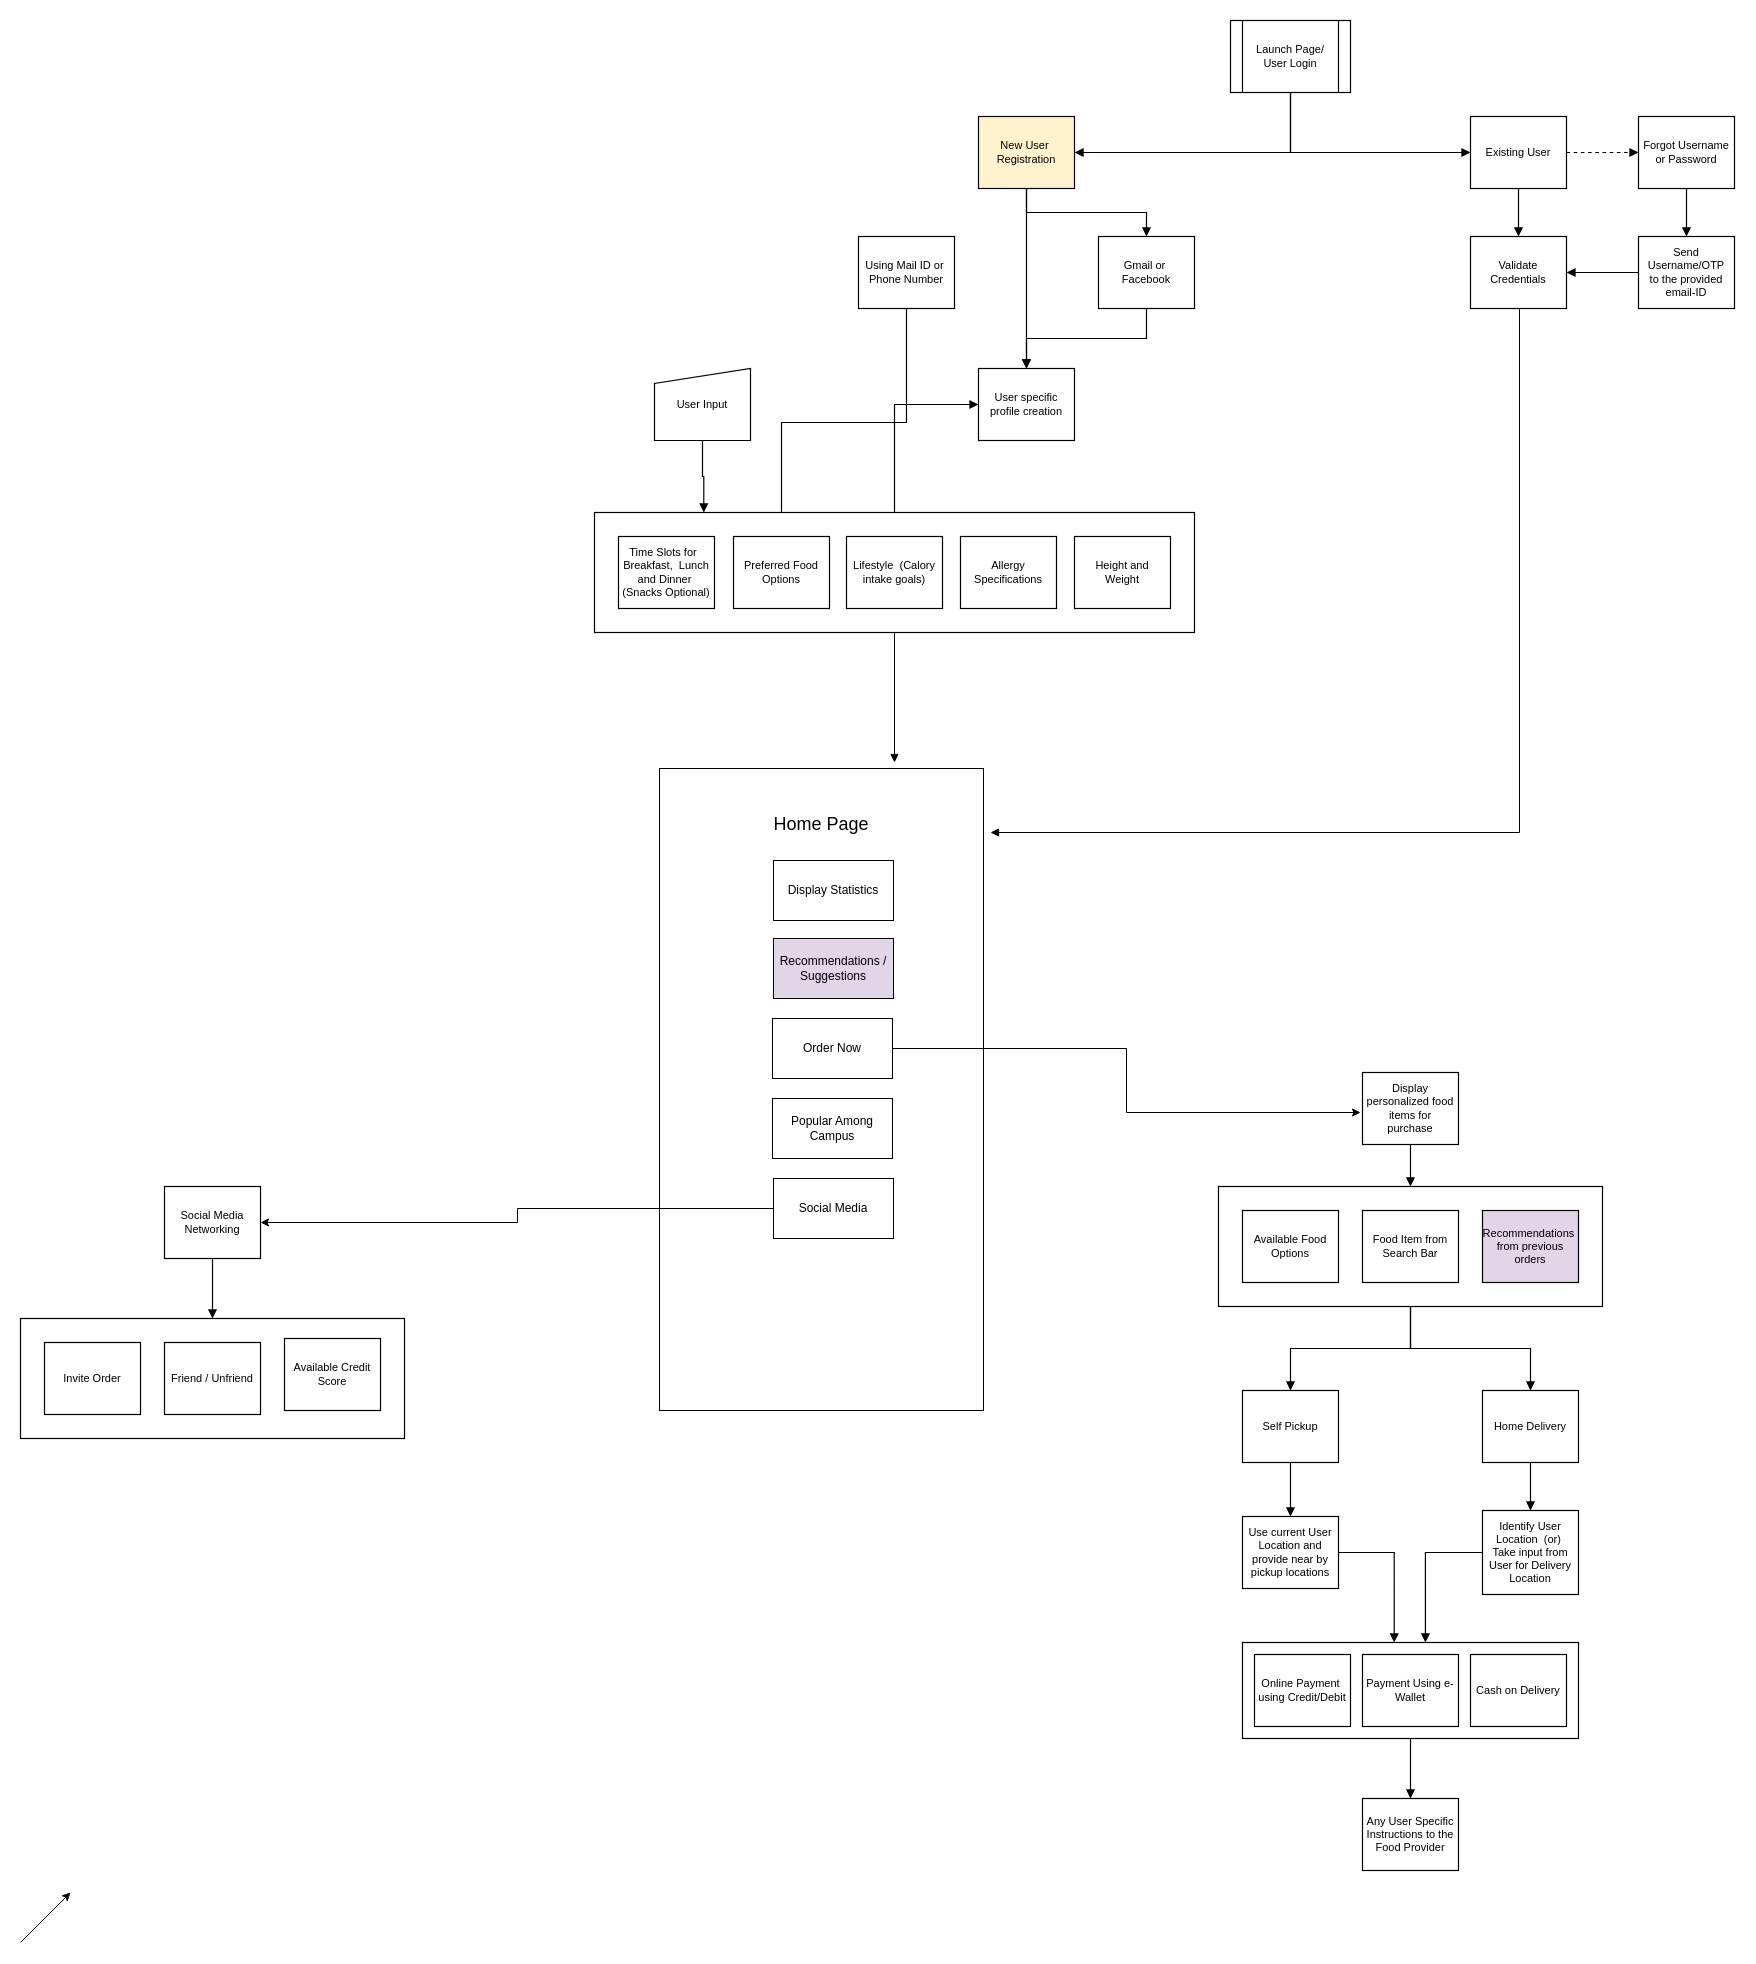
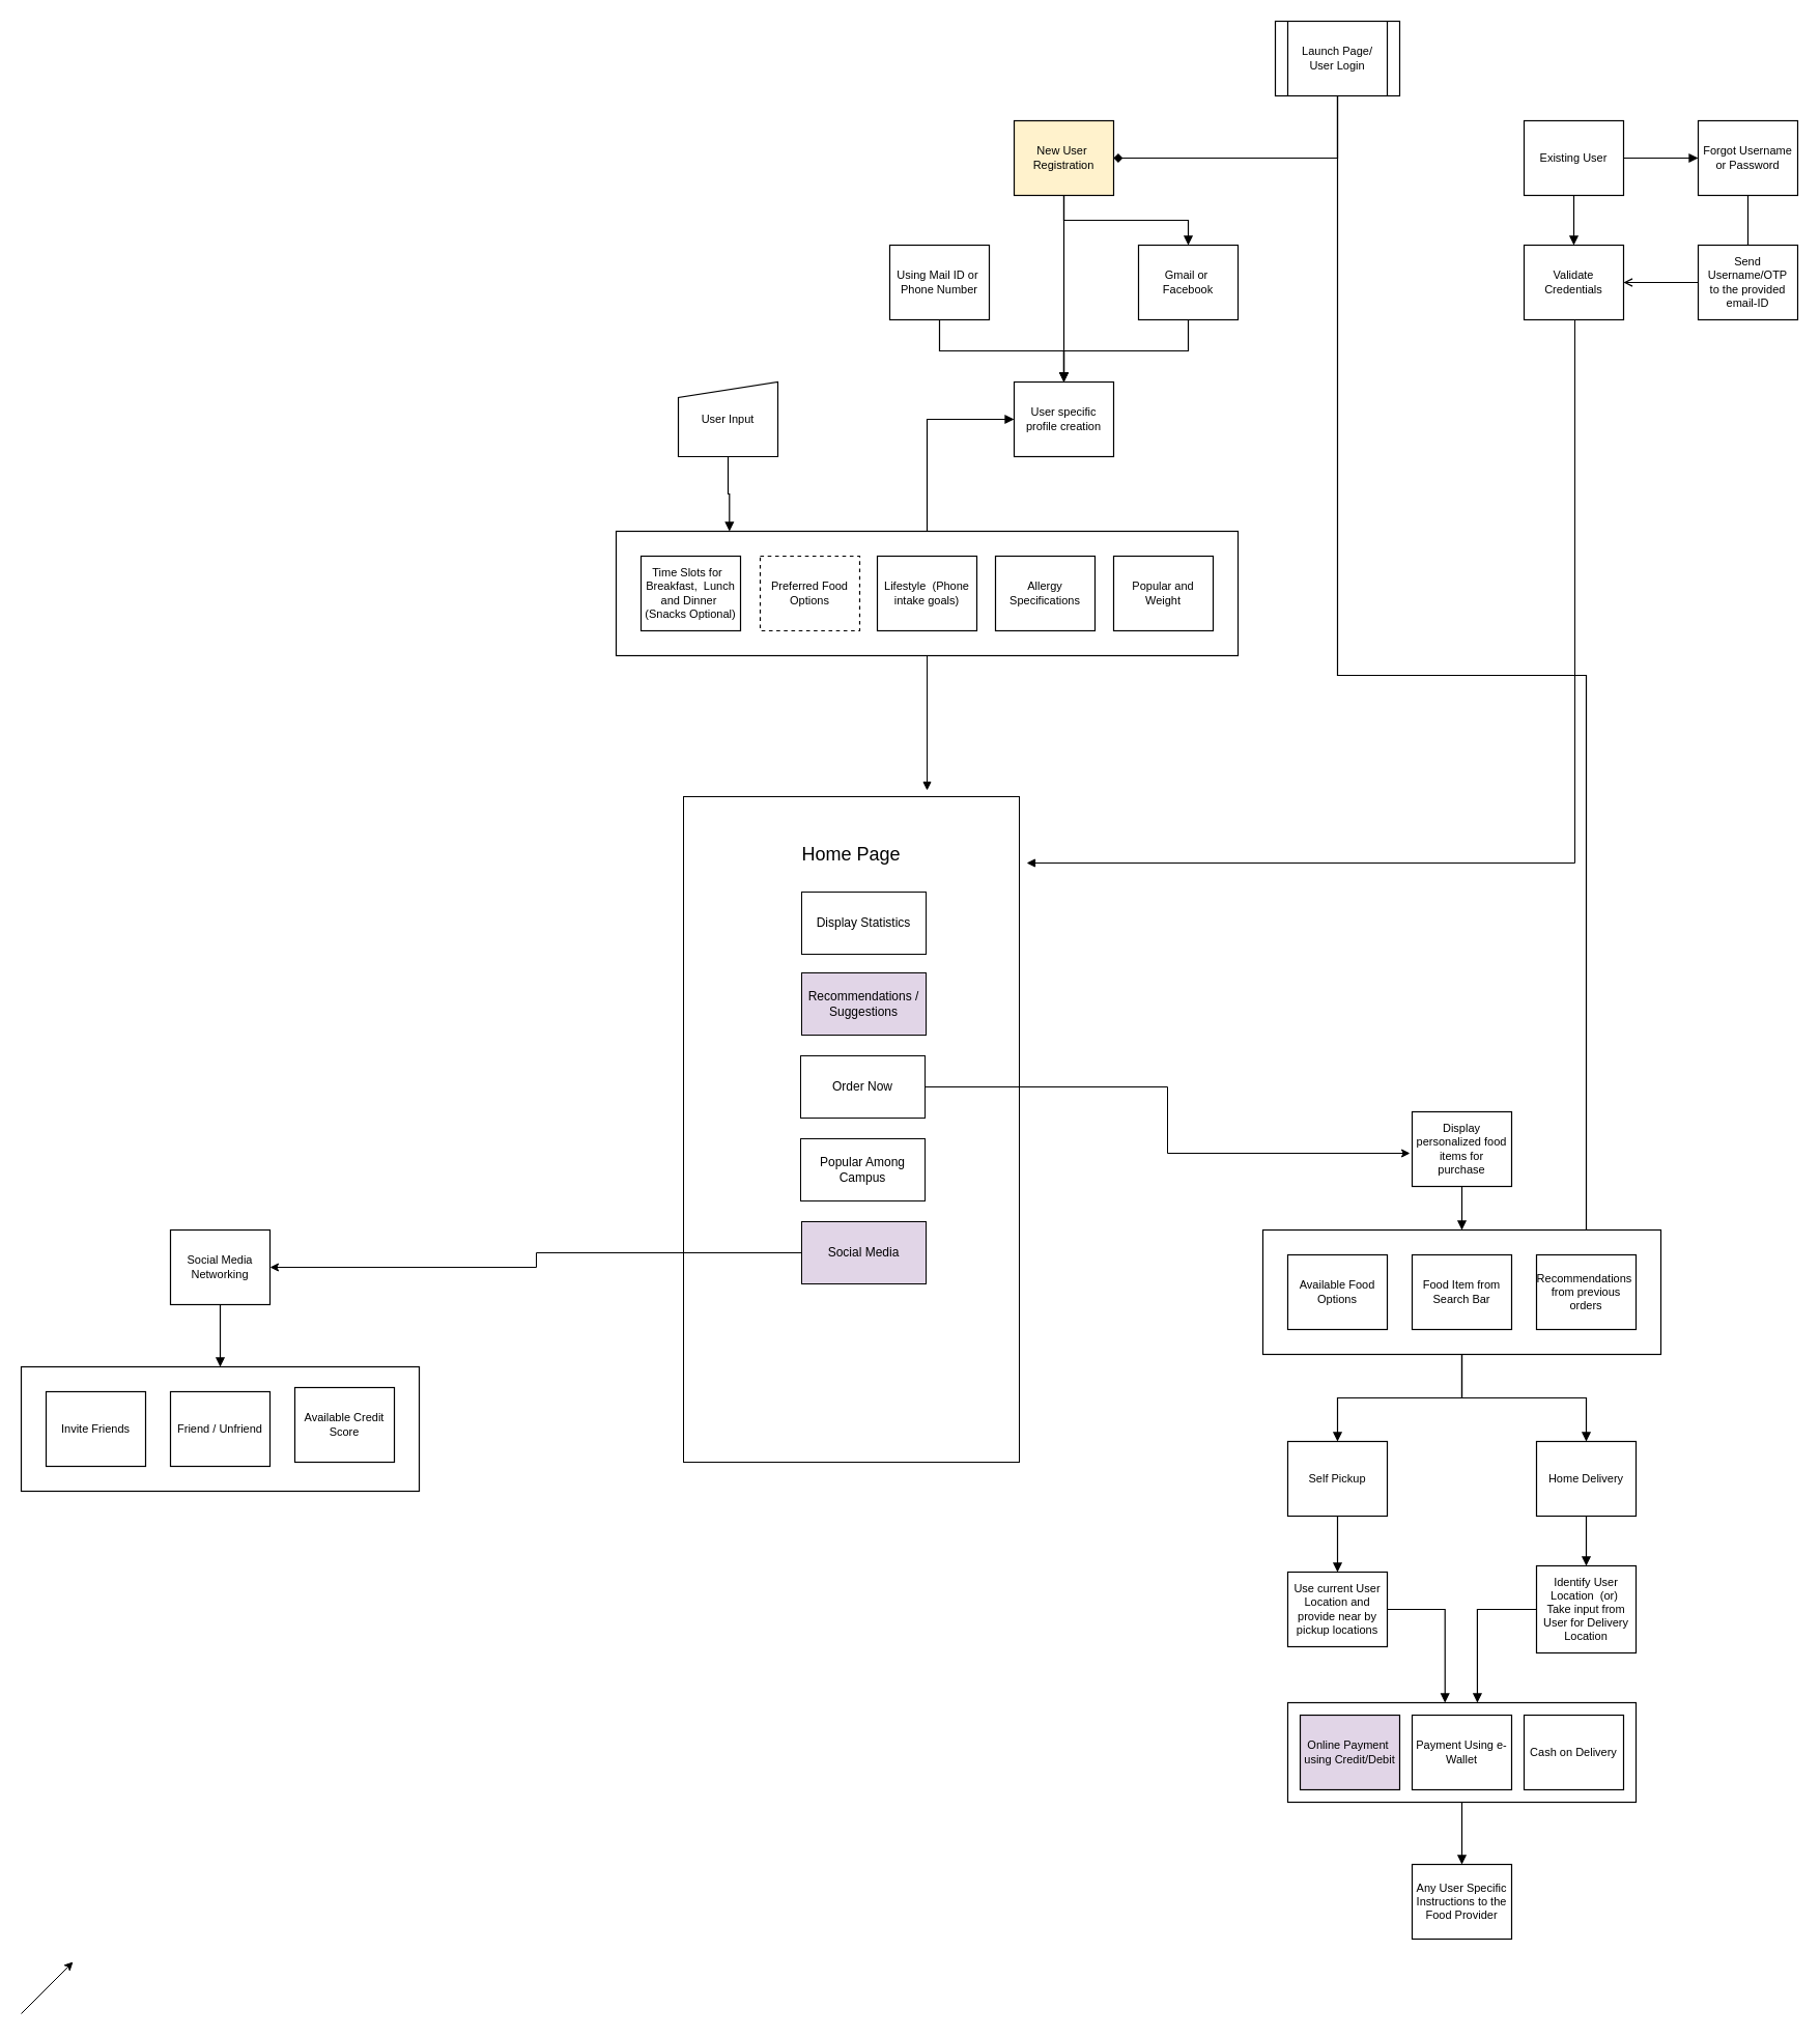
- <mxCell id="6" value="" style="html=1;jettySize=18;fontSize=11;strokeOpacity=100;strokeWidth=1.2;rounded=1;arcSize=0;edgeStyle=orthogonalEdgeStyle;startArrow=none;endArrow=block;endFill=1;exitX=0.5;exitY=1.008;exitPerimeter=1;entryX=1.006;entryY=0.5;entryPerimeter=1;" parent="1" source="4" target="5" edge="1"><mxGeometry width="100" height="100" relative="1" as="geometry" /></mxCell>
+ <mxCell id="6" value="" style="html=1;jettySize=18;fontSize=11;strokeOpacity=100;strokeWidth=1.2;rounded=1;arcSize=0;edgeStyle=orthogonalEdgeStyle;startArrow=none;endArrow=diamond;endFill=1;exitX=0.5;exitY=1.008;exitPerimeter=1;entryX=1.006;entryY=0.5;entryPerimeter=1;" parent="1" source="4" target="5" edge="1"><mxGeometry width="100" height="100" relative="1" as="geometry" /></mxCell>
- <mxCell id="7" value="" style="html=1;jettySize=18;fontSize=11;strokeOpacity=100;strokeWidth=1.2;rounded=1;arcSize=0;edgeStyle=orthogonalEdgeStyle;startArrow=none;endArrow=block;endFill=1;exitX=0.5;exitY=1.008;exitPerimeter=1;entryX=-0.006;entryY=0.5;entryPerimeter=1;" parent="1" source="4" target="8" edge="1"><mxGeometry width="100" height="100" relative="1" as="geometry" /></mxCell>
+ <mxCell id="7" value="" style="html=1;jettySize=18;fontSize=11;strokeOpacity=100;strokeWidth=1.2;rounded=1;arcSize=0;edgeStyle=orthogonalEdgeStyle;startArrow=none;endArrow=block;endFill=1;exitX=0.5;exitY=1.008;exitPerimeter=1;" parent="1" source="4" target="41" edge="1"><mxGeometry width="100" height="100" relative="1" as="geometry" /></mxCell>
- <mxCell id="19" value="" style="html=1;jettySize=18;fontSize=11;strokeOpacity=100;strokeWidth=1.2;rounded=1;arcSize=0;edgeStyle=orthogonalEdgeStyle;startArrow=none;endArrow=block;endFill=1;exitX=1.006;exitY=0.5;exitPerimeter=1;entryX=-0.006;entryY=0.5;entryPerimeter=1;dashed=1;" parent="1" source="8" target="20" edge="1"><mxGeometry width="100" height="100" relative="1" as="geometry" /></mxCell>
+ <mxCell id="19" value="" style="html=1;jettySize=18;fontSize=11;strokeOpacity=100;strokeWidth=1.2;rounded=1;arcSize=0;edgeStyle=orthogonalEdgeStyle;startArrow=none;endArrow=block;endFill=1;exitX=1.006;exitY=0.5;exitPerimeter=1;entryX=-0.006;entryY=0.5;entryPerimeter=1;" parent="1" source="8" target="20" edge="1"><mxGeometry width="100" height="100" relative="1" as="geometry" /></mxCell>
- <mxCell id="21" value="" style="html=1;jettySize=18;fontSize=11;strokeOpacity=100;strokeWidth=1.2;rounded=1;arcSize=0;edgeStyle=orthogonalEdgeStyle;startArrow=none;endArrow=block;endFill=1;exitX=0.5;exitY=1.008;exitPerimeter=1;entryX=0.5;entryY=-0.008;entryPerimeter=1;" parent="1" source="20" target="22" edge="1"><mxGeometry width="100" height="100" relative="1" as="geometry" /></mxCell>
+ <mxCell id="21" value="" style="html=1;jettySize=18;fontSize=11;strokeOpacity=100;strokeWidth=1.2;rounded=1;arcSize=0;edgeStyle=orthogonalEdgeStyle;startArrow=none;endArrow=none;endFill=1;exitX=0.5;exitY=1.008;exitPerimeter=1;entryX=0.5;entryY=-0.008;entryPerimeter=1;" parent="1" source="20" target="22" edge="1"><mxGeometry width="100" height="100" relative="1" as="geometry" /></mxCell>
- <mxCell id="23" value="" style="html=1;jettySize=18;fontSize=11;strokeOpacity=100;strokeWidth=1.2;rounded=1;arcSize=0;edgeStyle=orthogonalEdgeStyle;startArrow=none;endArrow=block;endFill=1;exitX=-0.006;exitY=0.5;exitPerimeter=1;entryX=1.006;entryY=0.5;entryPerimeter=1;" parent="1" source="22" target="10" edge="1"><mxGeometry width="100" height="100" relative="1" as="geometry" /></mxCell>
+ <mxCell id="23" value="" style="html=1;jettySize=18;fontSize=11;strokeOpacity=100;strokeWidth=1.2;rounded=1;arcSize=0;edgeStyle=orthogonalEdgeStyle;startArrow=none;endArrow=open;endFill=1;exitX=-0.006;exitY=0.5;exitPerimeter=1;entryX=1.006;entryY=0.5;entryPerimeter=1;" parent="1" source="22" target="10" edge="1"><mxGeometry width="100" height="100" relative="1" as="geometry" /></mxCell>
- <mxCell id="14" value="" style="html=1;jettySize=18;fontSize=11;strokeOpacity=100;strokeWidth=1.2;rounded=1;arcSize=0;edgeStyle=orthogonalEdgeStyle;startArrow=none;endArrow=block;endFill=1;exitX=0.5;exitY=1.008;exitPerimeter=1;" parent="1" source="3" target="27" edge="1"><mxGeometry width="100" height="100" relative="1" as="geometry" /></mxCell>
+ <mxCell id="14" value="" style="html=1;jettySize=18;fontSize=11;strokeOpacity=100;strokeWidth=1.2;rounded=1;arcSize=0;edgeStyle=orthogonalEdgeStyle;startArrow=none;endArrow=block;endFill=1;exitX=0.5;exitY=1.008;exitPerimeter=1;entryX=0.5;entryY=-0.008;entryPerimeter=1;" parent="1" source="3" target="11" edge="1"><mxGeometry width="100" height="100" relative="1" as="geometry" /></mxCell>
- <mxCell id="27" value="Preferred Food Options" style="html=1;whiteSpace=wrap;;fontSize=11;fontColor=#000000;spacing=5;strokeOpacity=100;strokeWidth=1.2;" parent="1" vertex="1"><mxGeometry x="733" y="536" width="96" height="72" as="geometry" /></mxCell>
+ <mxCell id="27" value="Preferred Food Options" style="html=1;whiteSpace=wrap;fontSize=11;fontColor=#000000;spacing=5;strokeOpacity=100;strokeWidth=1.2;dashed=1;" parent="1" vertex="1"><mxGeometry x="733" y="536" width="96" height="72" as="geometry" /></mxCell>
- <mxCell id="28" value="Lifestyle  (Calory intake goals)" style="html=1;whiteSpace=wrap;;fontSize=11;fontColor=#000000;spacing=5;strokeOpacity=100;strokeWidth=1.2;" parent="1" vertex="1"><mxGeometry x="846" y="536" width="96" height="72" as="geometry" /></mxCell>
+ <mxCell id="28" value="Lifestyle  (Phone intake goals)" style="html=1;whiteSpace=wrap;;fontSize=11;fontColor=#000000;spacing=5;strokeOpacity=100;strokeWidth=1.2;" parent="1" vertex="1"><mxGeometry x="846" y="536" width="96" height="72" as="geometry" /></mxCell>
- <mxCell id="30" value="Height and Weight" style="html=1;whiteSpace=wrap;;fontSize=11;fontColor=#000000;spacing=5;strokeOpacity=100;strokeWidth=1.2;" parent="1" vertex="1"><mxGeometry x="1074" y="536" width="96" height="72" as="geometry" /></mxCell>
+ <mxCell id="30" value="Popular and Weight" style="html=1;whiteSpace=wrap;;fontSize=11;fontColor=#000000;spacing=5;strokeOpacity=100;strokeWidth=1.2;" parent="1" vertex="1"><mxGeometry x="1074" y="536" width="96" height="72" as="geometry" /></mxCell>
- <mxCell id="69" value="Social Media" style="rounded=0;whiteSpace=wrap;html=1;" vertex="1" parent="1"><mxGeometry x="773" y="1178" width="120" height="60" as="geometry" /></mxCell>
+ <mxCell id="69" value="Social Media" style="rounded=0;whiteSpace=wrap;html=1;fillColor=#e1d5e7;" vertex="1" parent="1"><mxGeometry x="773" y="1178" width="120" height="60" as="geometry" /></mxCell>
- <mxCell id="41" value="Recommendations from previous orders" style="html=1;whiteSpace=wrap;fontSize=11;fontColor=#000000;spacing=5;strokeOpacity=100;strokeWidth=1.2;fillColor=#e1d5e7;" parent="1" vertex="1"><mxGeometry x="1482" y="1210" width="96" height="72" as="geometry" /></mxCell>
+ <mxCell id="41" value="Recommendations from previous orders" style="html=1;whiteSpace=wrap;;fontSize=11;fontColor=#000000;spacing=5;strokeOpacity=100;strokeWidth=1.2;" parent="1" vertex="1"><mxGeometry x="1482" y="1210" width="96" height="72" as="geometry" /></mxCell>
- <mxCell id="34" value="Invite Order" style="html=1;whiteSpace=wrap;;fontSize=11;fontColor=#000000;spacing=5;strokeOpacity=100;strokeWidth=1.2;" parent="1" vertex="1"><mxGeometry x="44" y="1342" width="96" height="72" as="geometry" /></mxCell>
+ <mxCell id="34" value="Invite Friends" style="html=1;whiteSpace=wrap;;fontSize=11;fontColor=#000000;spacing=5;strokeOpacity=100;strokeWidth=1.2;" parent="1" vertex="1"><mxGeometry x="44" y="1342" width="96" height="72" as="geometry" /></mxCell>
- <mxCell id="49" value="Online Payment using Credit/Debit" style="html=1;whiteSpace=wrap;;fontSize=11;fontColor=#000000;spacing=5;strokeOpacity=100;strokeWidth=1.2;" parent="1" vertex="1"><mxGeometry x="1254" y="1654" width="96" height="72" as="geometry" /></mxCell>
+ <mxCell id="49" value="Online Payment using Credit/Debit" style="html=1;whiteSpace=wrap;fontSize=11;fontColor=#000000;spacing=5;strokeOpacity=100;strokeWidth=1.2;fillColor=#e1d5e7;" parent="1" vertex="1"><mxGeometry x="1254" y="1654" width="96" height="72" as="geometry" /></mxCell>
